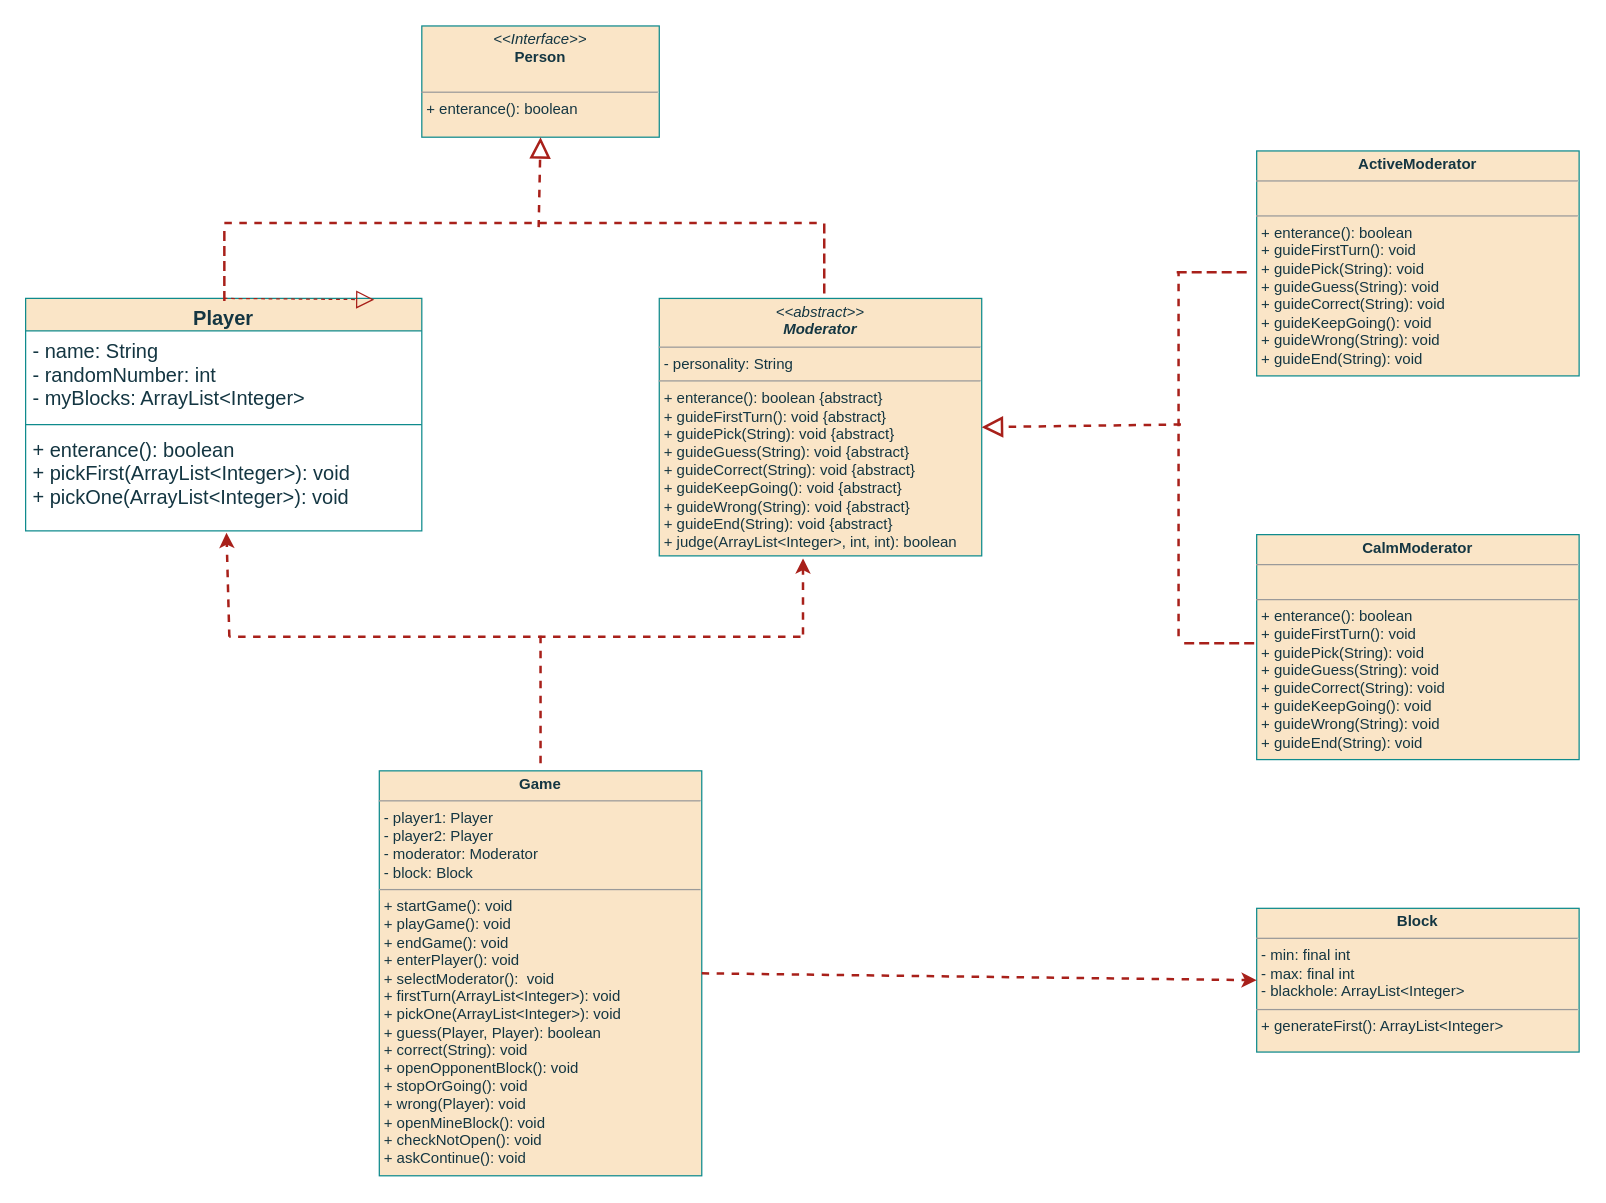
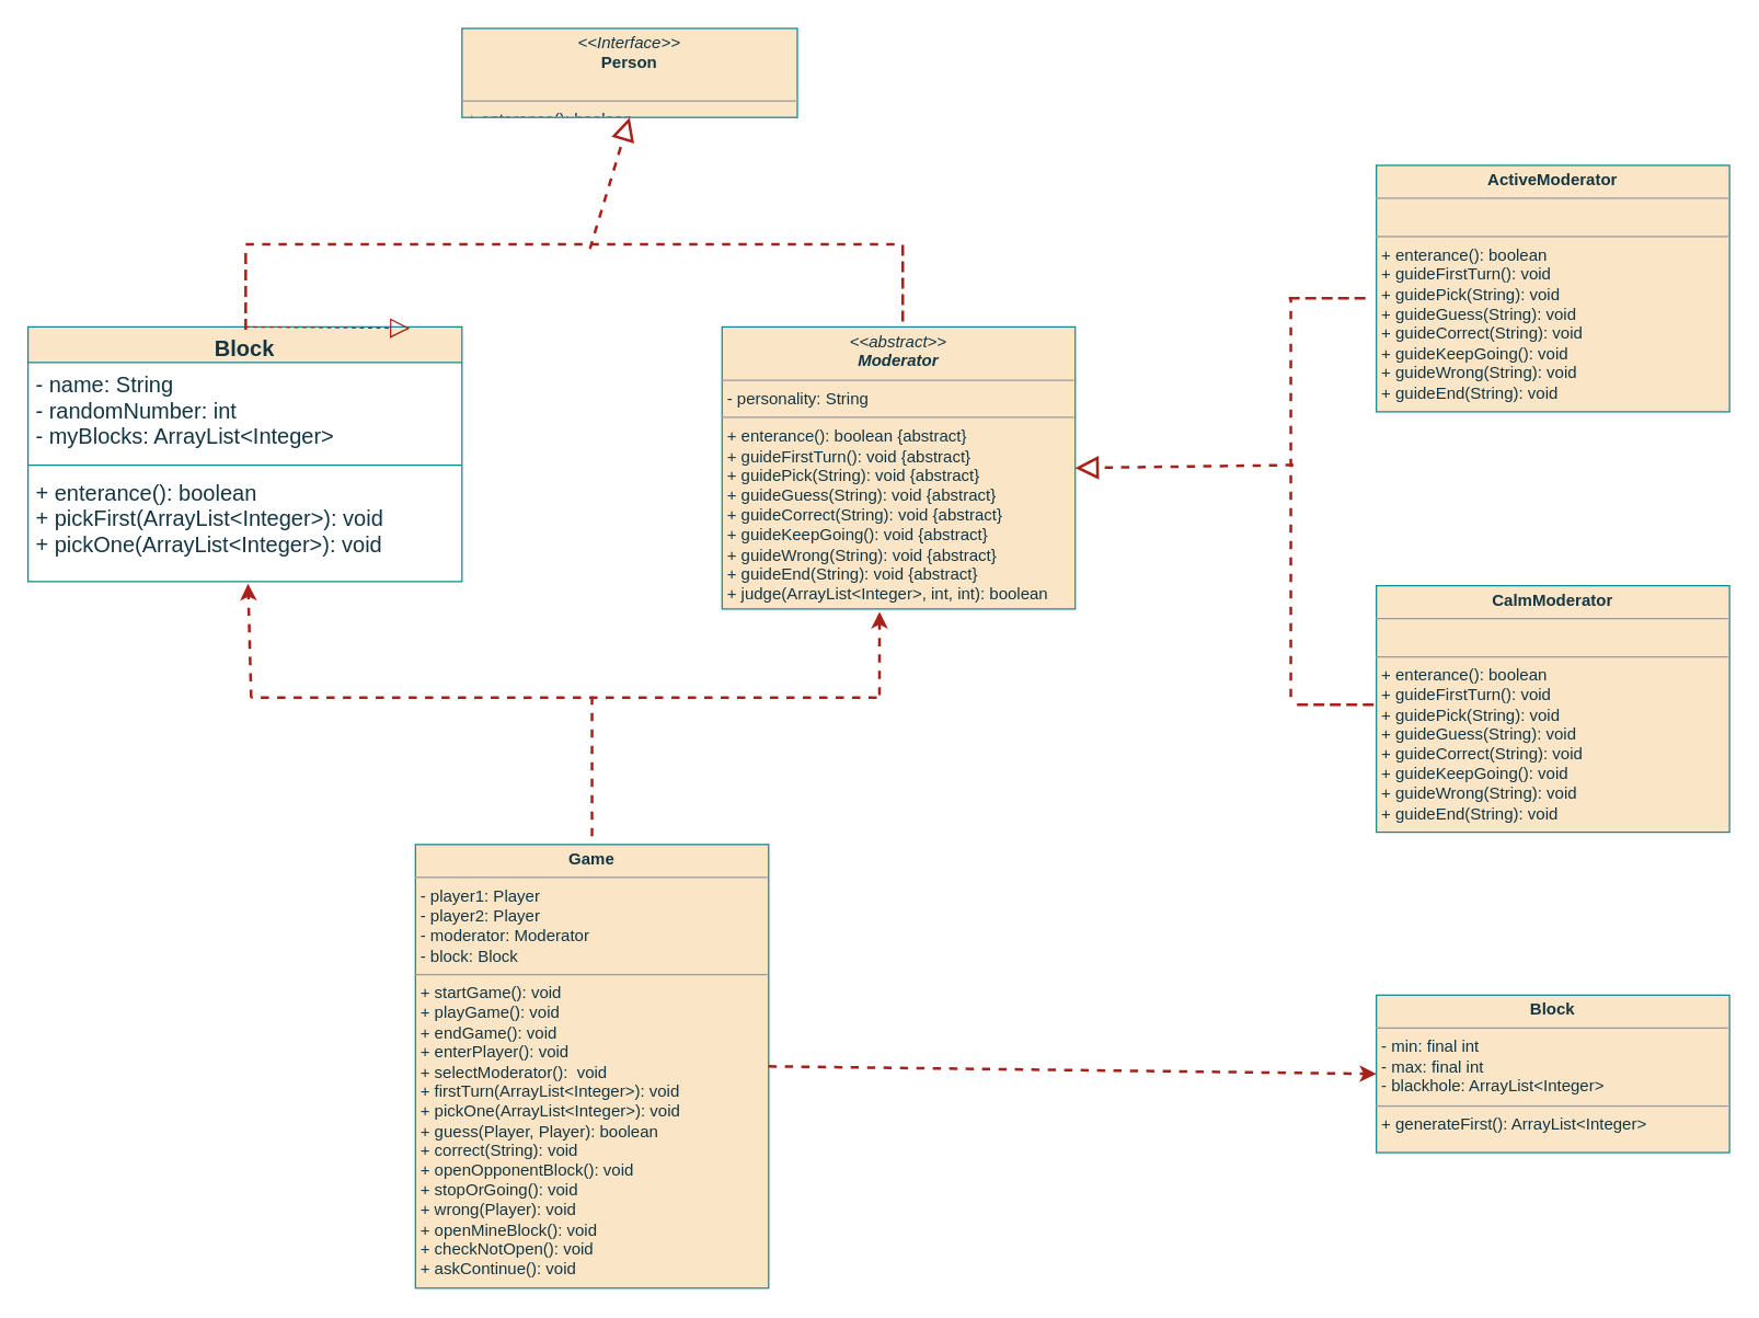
- <mxCell id="2" value="&lt;p style=&quot;margin:0px;margin-top:4px;text-align:center;&quot;&gt;&lt;i&gt;&amp;lt;&amp;lt;Interface&amp;gt;&amp;gt;&lt;/i&gt;&lt;br&gt;&lt;b&gt;Person&lt;/b&gt;&lt;/p&gt;&lt;p style=&quot;margin:0px;margin-left:4px;&quot;&gt;&lt;br&gt;&lt;/p&gt;&lt;hr size=&quot;1&quot;&gt;&lt;p style=&quot;margin:0px;margin-left:4px;&quot;&gt;+ enterance(): boolean&lt;/p&gt;" style="verticalAlign=top;align=left;overflow=fill;fontSize=12;fontFamily=Helvetica;html=1;whiteSpace=wrap;labelBackgroundColor=none;fillColor=#FAE5C7;strokeColor=#0F8B8D;fontColor=#143642;" vertex="1" parent="1"><mxGeometry x="337" y="20" width="190" height="89" as="geometry" /></mxCell>
+ <mxCell id="2" value="&lt;p style=&quot;margin:0px;margin-top:4px;text-align:center;&quot;&gt;&lt;i&gt;&amp;lt;&amp;lt;Interface&amp;gt;&amp;gt;&lt;/i&gt;&lt;br&gt;&lt;b&gt;Person&lt;/b&gt;&lt;/p&gt;&lt;p style=&quot;margin:0px;margin-left:4px;&quot;&gt;&lt;br&gt;&lt;/p&gt;&lt;hr size=&quot;1&quot;&gt;&lt;p style=&quot;margin:0px;margin-left:4px;&quot;&gt;+ enterance(): boolean&lt;/p&gt;" style="verticalAlign=top;align=left;overflow=fill;fontSize=12;fontFamily=Helvetica;html=1;whiteSpace=wrap;labelBackgroundColor=none;fillColor=#FAE5C7;strokeColor=#0F8B8D;fontColor=#143642;" vertex="1" parent="1"><mxGeometry x="337" y="20" width="245" height="65" as="geometry" /></mxCell>
- <mxCell id="4" value="Player" style="swimlane;fontStyle=1;align=center;verticalAlign=top;childLayout=stackLayout;horizontal=1;startSize=26;horizontalStack=0;resizeParent=1;resizeParentMax=0;resizeLast=0;collapsible=1;marginBottom=0;whiteSpace=wrap;html=1;fontSize=16;labelBackgroundColor=none;fillColor=#FAE5C7;strokeColor=#0F8B8D;fontColor=#143642;" vertex="1" parent="1"><mxGeometry x="20" y="238" width="317" height="186" as="geometry" /></mxCell>
+ <mxCell id="4" value="Block" style="swimlane;fontStyle=1;align=center;verticalAlign=top;childLayout=stackLayout;horizontal=1;startSize=26;horizontalStack=0;resizeParent=1;resizeParentMax=0;resizeLast=0;collapsible=1;marginBottom=0;whiteSpace=wrap;html=1;fontSize=16;labelBackgroundColor=none;fillColor=#FAE5C7;strokeColor=#0F8B8D;fontColor=#143642;" vertex="1" parent="1"><mxGeometry x="20" y="238" width="317" height="186" as="geometry" /></mxCell>
